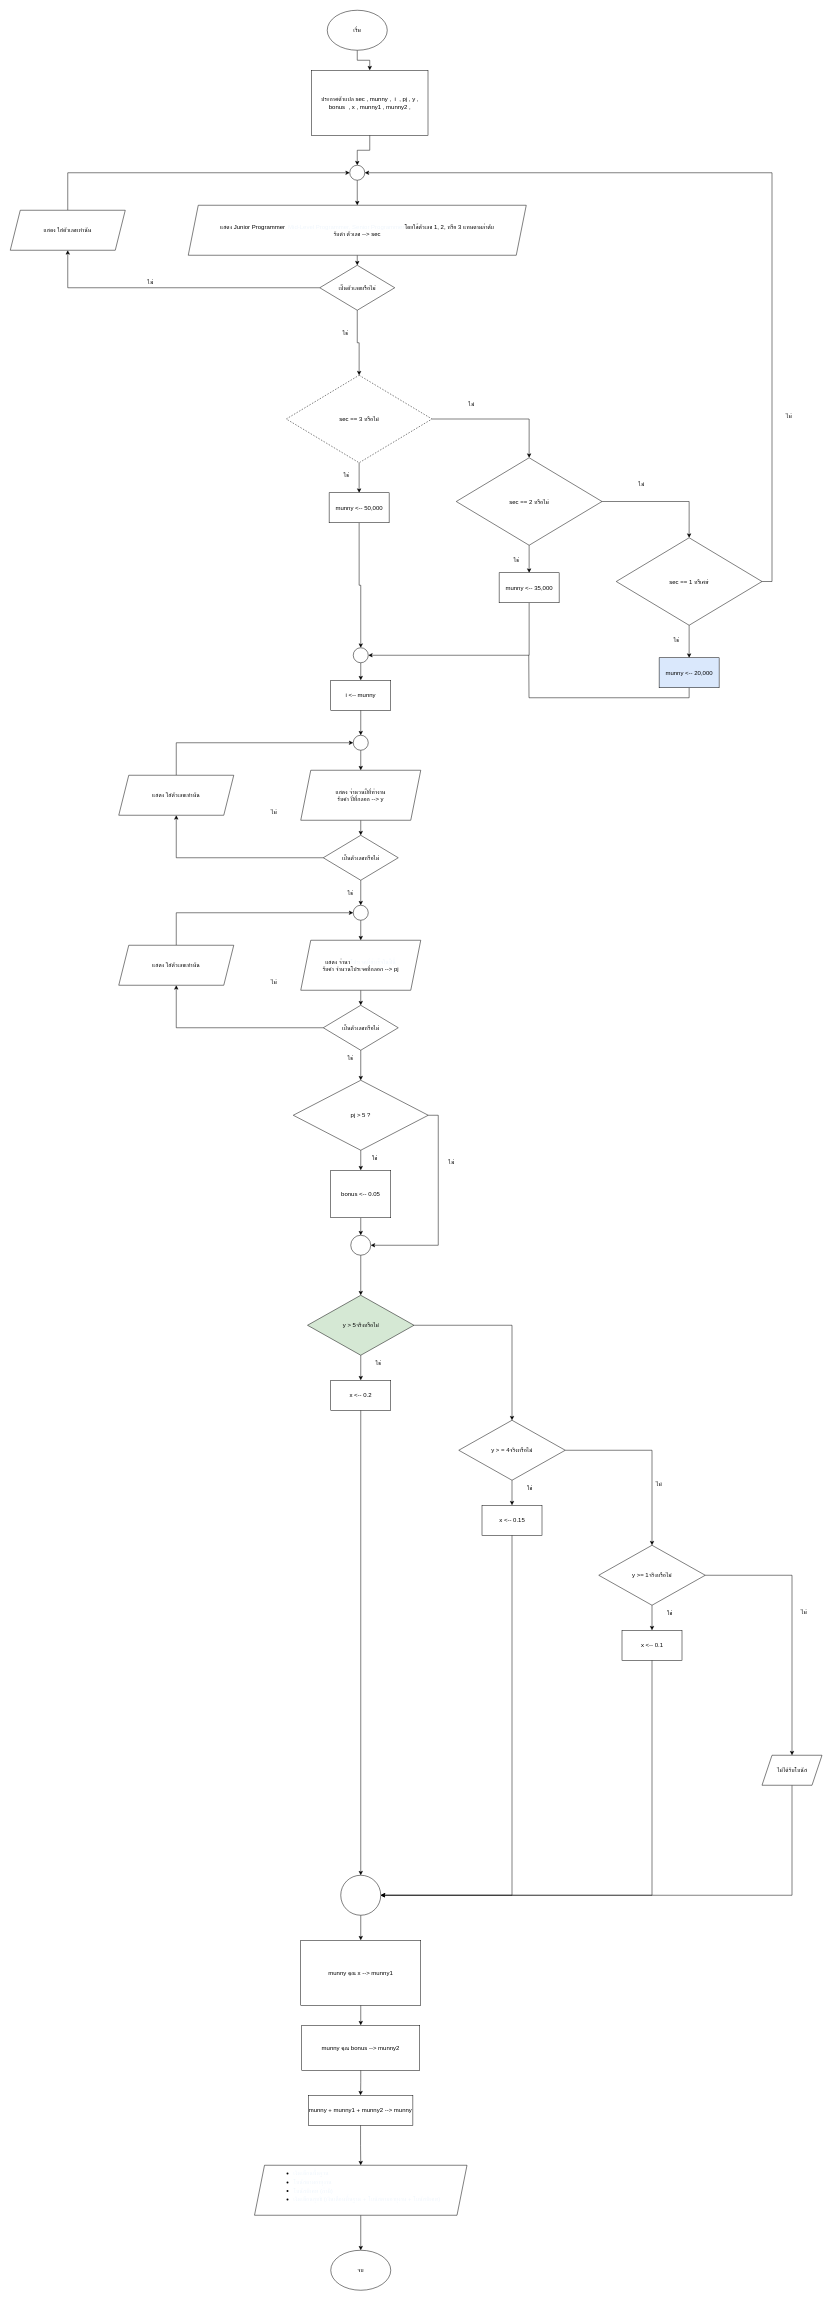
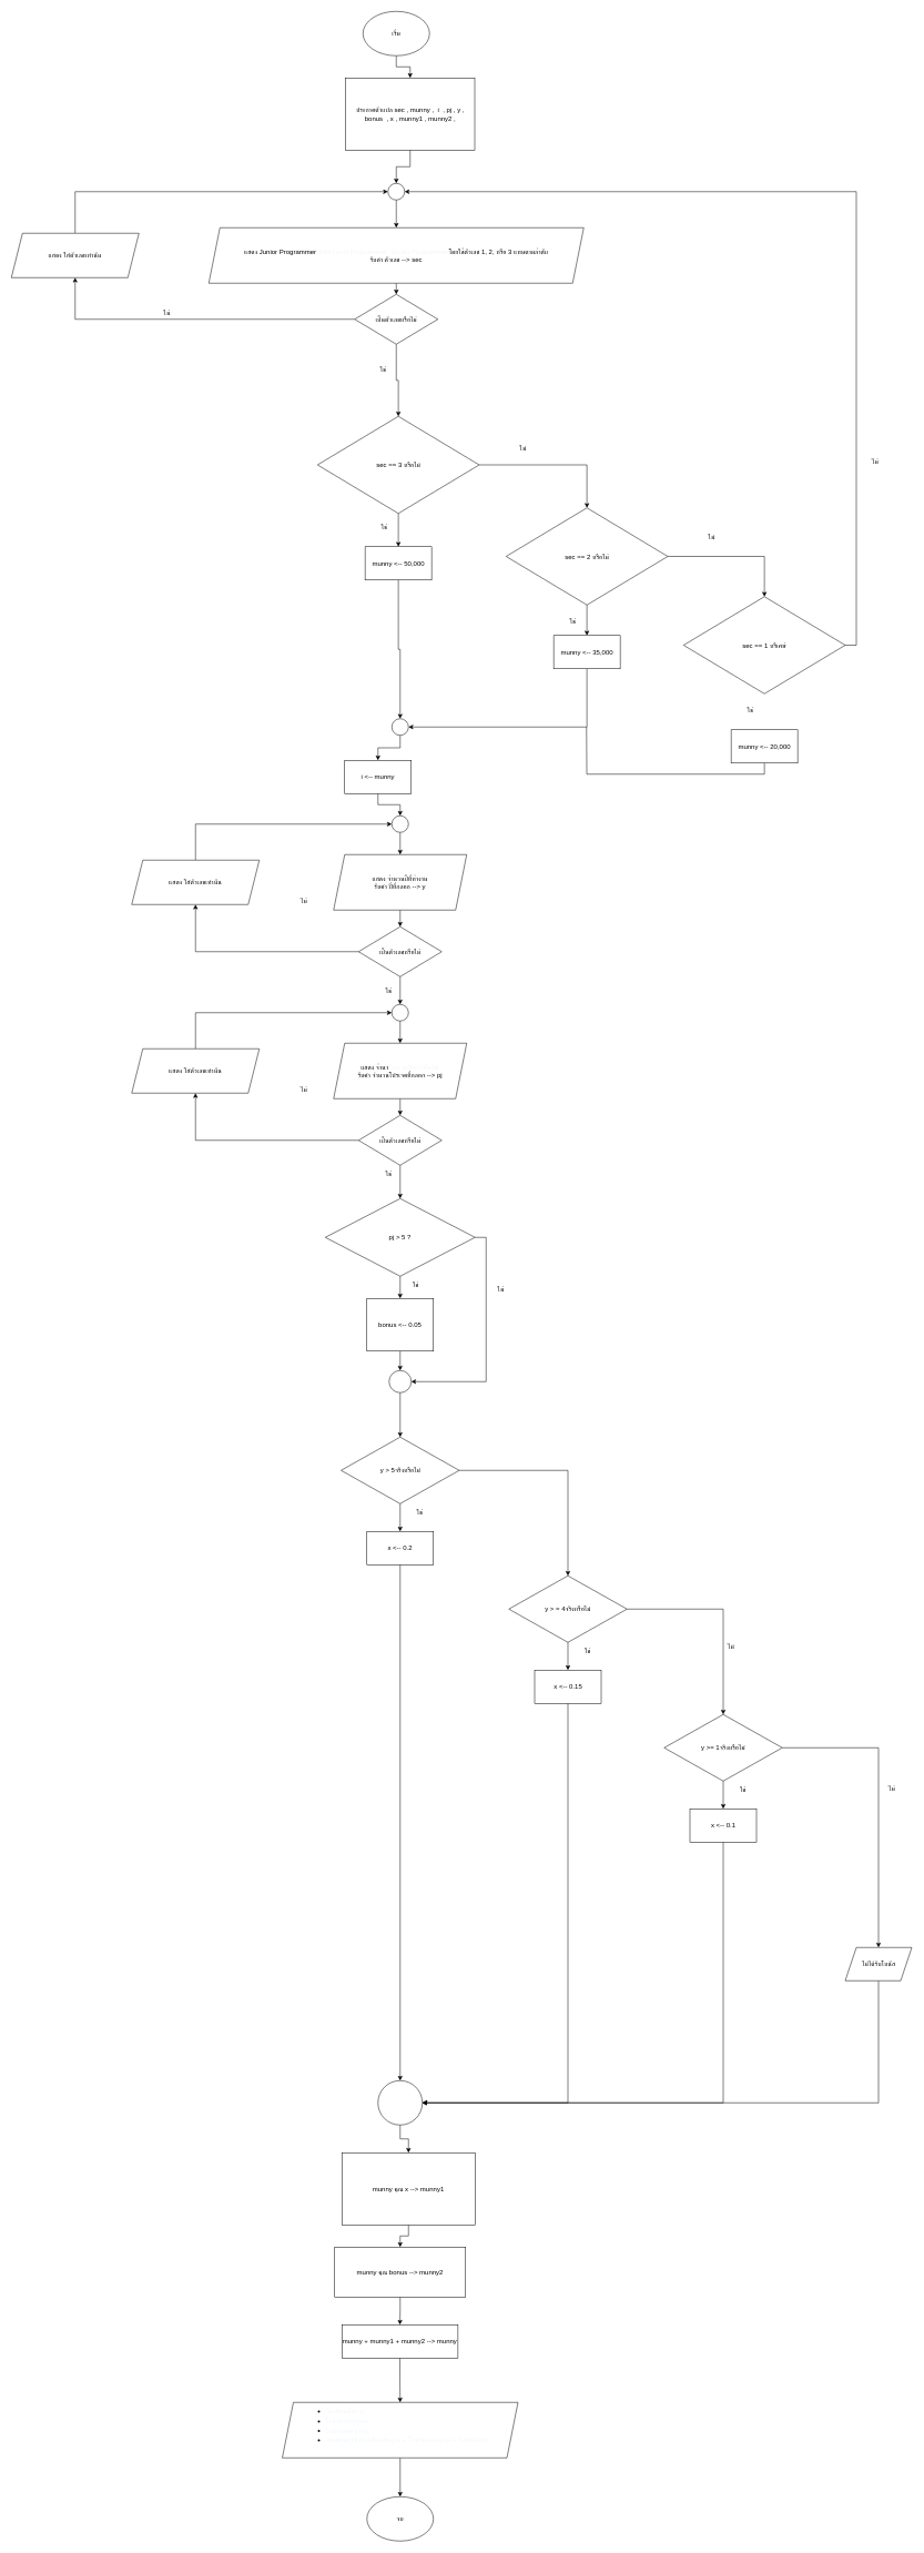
- <mxCell id="55" value="sec == 3 หรือไม่" style="rhombus;whiteSpace=wrap;html=1;dashed=1;" vertex="1" parent="1"><mxGeometry x="572" y="750" width="291.5" height="175" as="geometry" /></mxCell>
+ <mxCell id="55" value="sec == 3 หรือไม่" style="rhombus;whiteSpace=wrap;html=1;" vertex="1" parent="1"><mxGeometry x="572" y="750" width="291.5" height="175" as="geometry" /></mxCell>
- <mxCell id="63" style="edgeStyle=orthogonalEdgeStyle;rounded=0;orthogonalLoop=1;jettySize=auto;html=1;exitX=0.5;exitY=1;exitDx=0;exitDy=0;entryX=0.5;entryY=0;entryDx=0;entryDy=0;" edge="1" parent="1" source="65" target="67"><mxGeometry relative="1" as="geometry" /></mxCell>
- <mxCell id="67" value="munny &amp;lt;-- 20,000" style="rounded=0;whiteSpace=wrap;html=1;fillColor=#dae8fc;" vertex="1" parent="1"><mxGeometry x="1317.75" y="1315" width="120" height="60" as="geometry" /></mxCell>
+ <mxCell id="67" value="munny &amp;lt;-- 20,000" style="rounded=0;whiteSpace=wrap;html=1;" vertex="1" parent="1"><mxGeometry x="1317.75" y="1315" width="120" height="60" as="geometry" /></mxCell>
- <mxCell id="99" value="i &amp;lt;-- munny" style="rounded=0;whiteSpace=wrap;html=1;" vertex="1" parent="1"><mxGeometry x="661" y="1360" width="120" height="60" as="geometry" /></mxCell>
+ <mxCell id="99" value="i &amp;lt;-- munny" style="rounded=0;whiteSpace=wrap;html=1;" vertex="1" parent="1"><mxGeometry x="621" y="1370" width="120" height="60" as="geometry" /></mxCell>
- <mxCell id="23" value="y &amp;gt; 5จริงหรือไม่" style="rhombus;whiteSpace=wrap;html=1;fillColor=#d5e8d4;" vertex="1" parent="1"><mxGeometry x="614.5" y="2590" width="213" height="120" as="geometry" /></mxCell>
+ <mxCell id="23" value="y &amp;gt; 5จริงหรือไม่" style="rhombus;whiteSpace=wrap;html=1;" vertex="1" parent="1"><mxGeometry x="614.5" y="2590" width="213" height="120" as="geometry" /></mxCell>
- <mxCell id="82" value="munny คูณ x --&amp;gt; munny1" style="rounded=0;whiteSpace=wrap;html=1;" vertex="1" parent="1"><mxGeometry x="601" y="3880" width="240" height="130" as="geometry" /></mxCell>
+ <mxCell id="82" value="munny คูณ x --&amp;gt; munny1" style="rounded=0;whiteSpace=wrap;html=1;" vertex="1" parent="1"><mxGeometry x="616" y="3880" width="240" height="130" as="geometry" /></mxCell>
